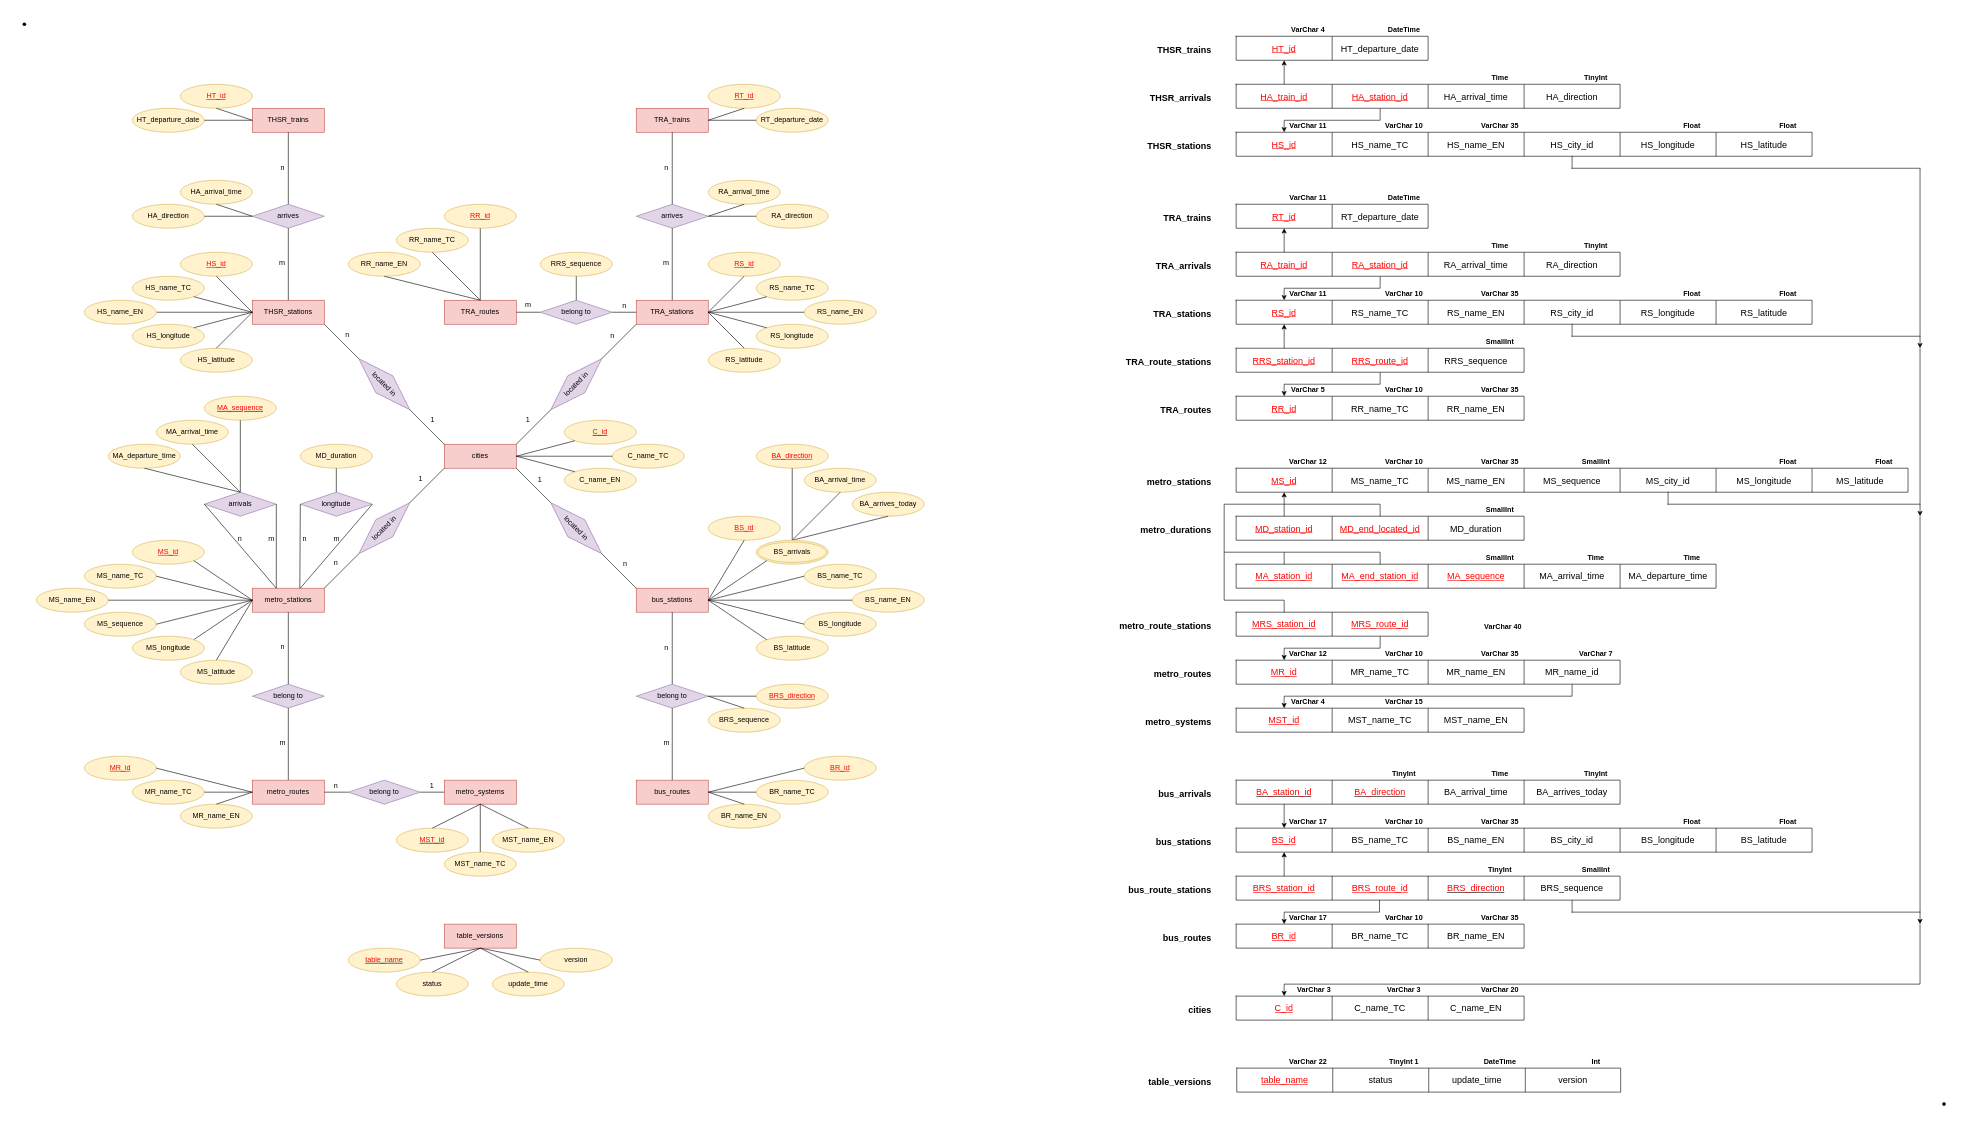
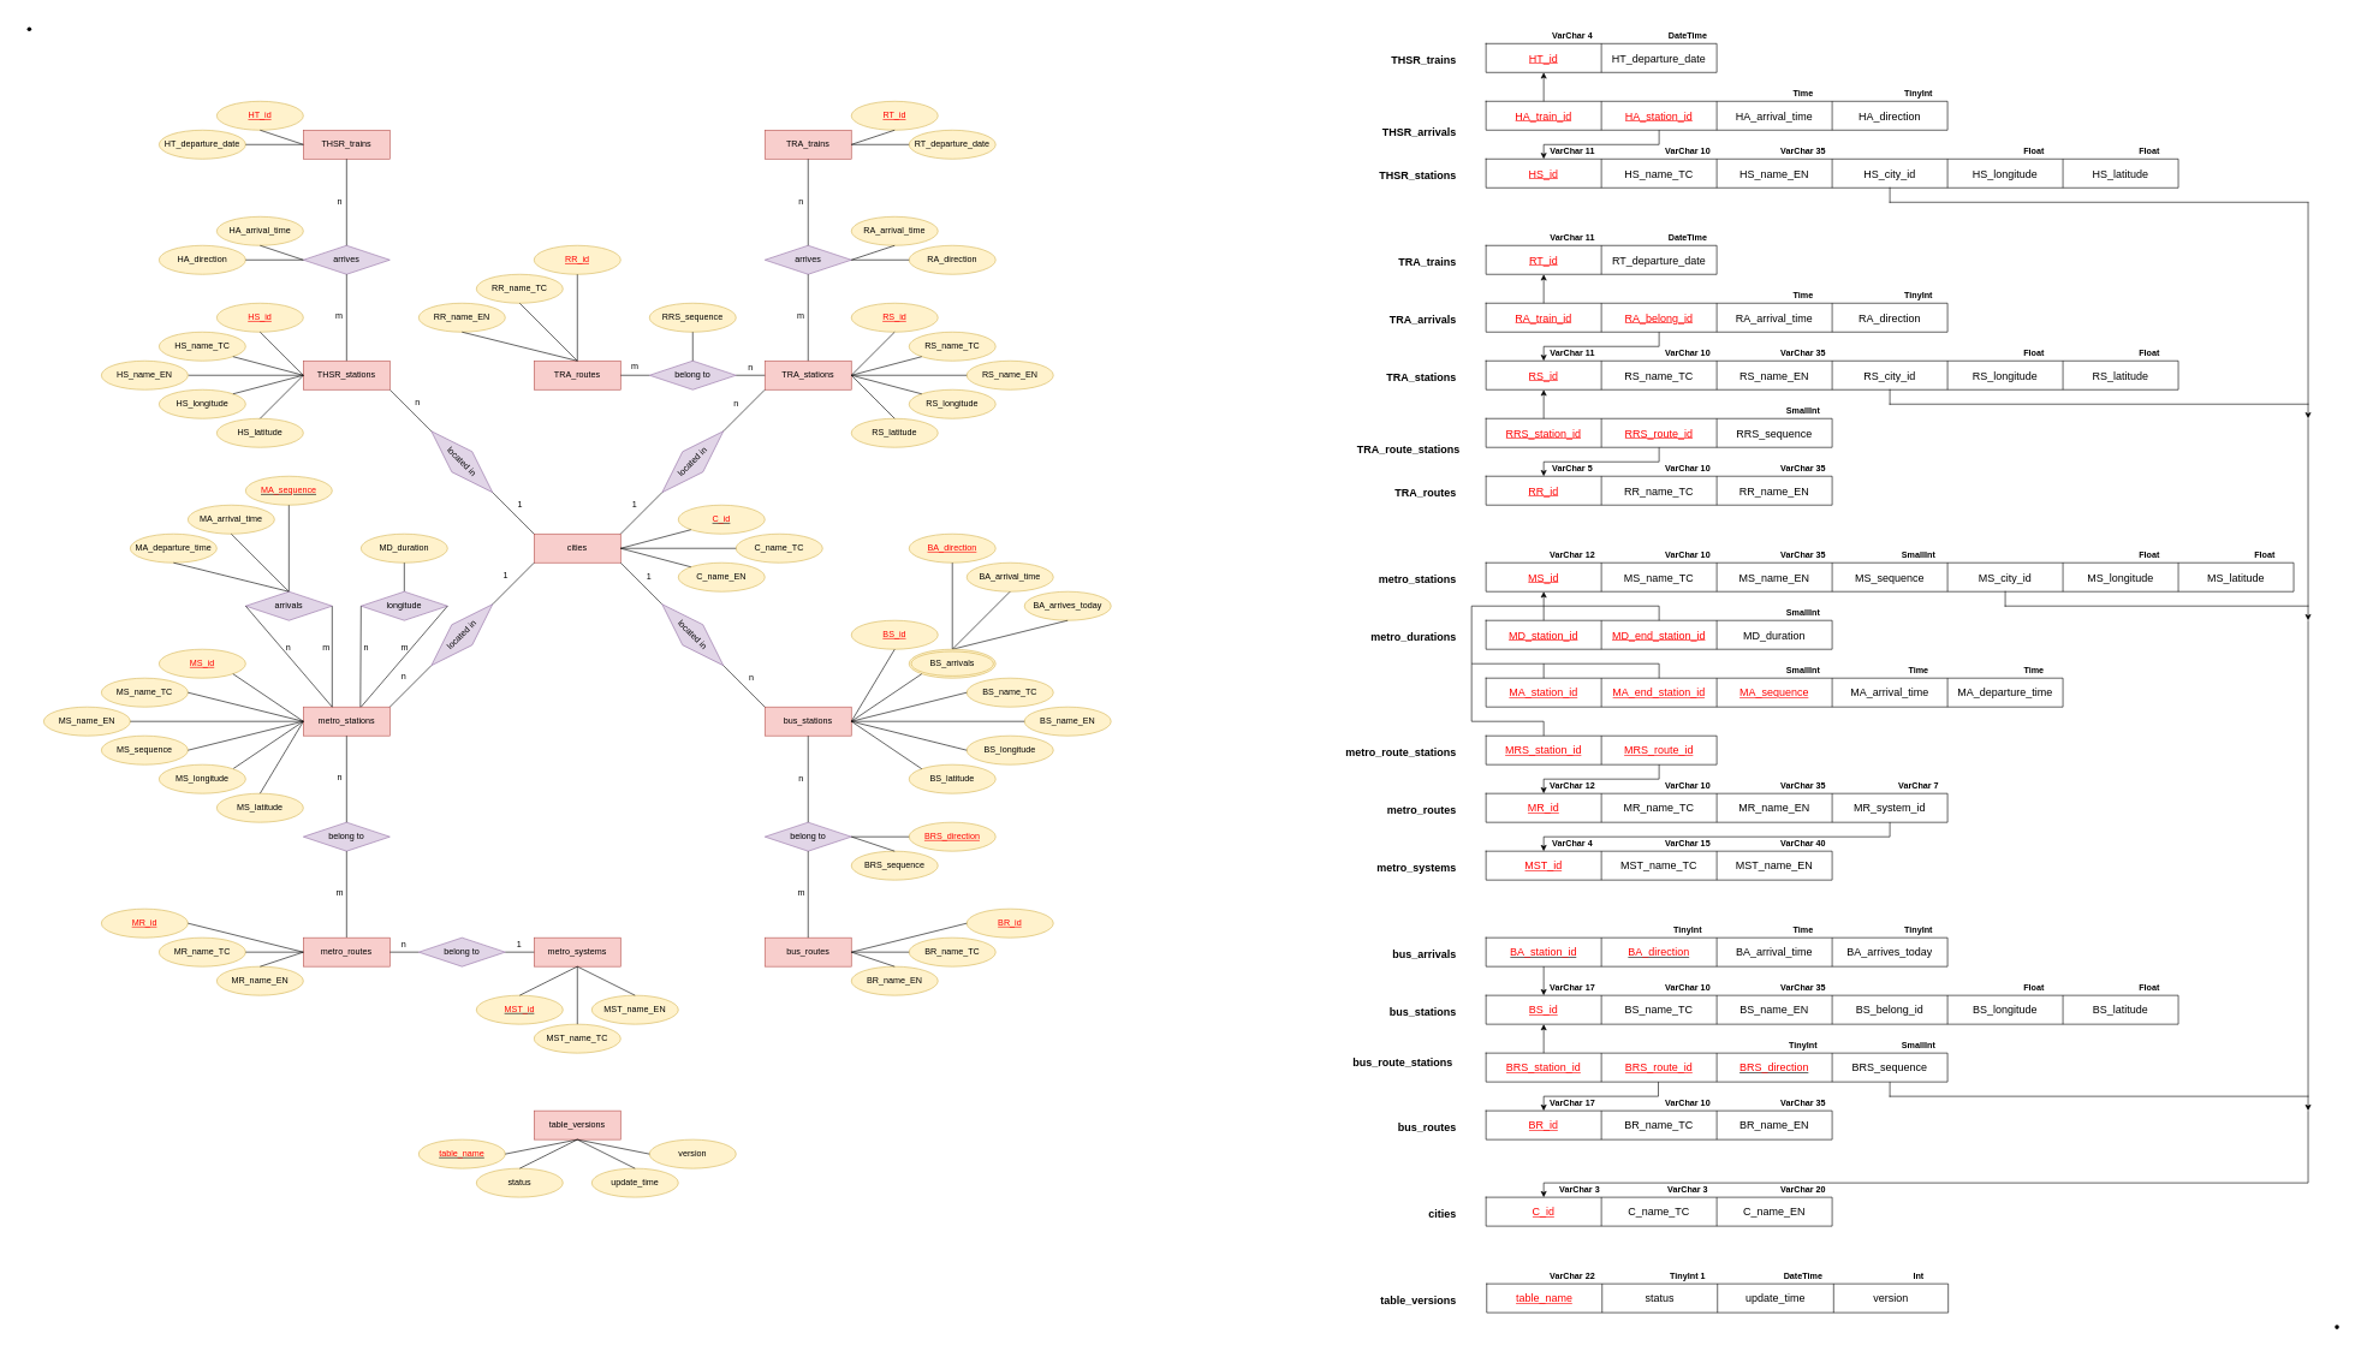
- <mxCell id="359" value="&lt;font style=&quot;font-size: 15px;&quot;&gt;THSR_arrivals&lt;/font&gt;" style="text;strokeColor=none;fillColor=none;html=1;fontSize=24;fontStyle=1;verticalAlign=middle;align=right;" parent="1" vertex="1"><mxGeometry x="1880" y="140" width="140" height="40" as="geometry" /></mxCell>
+ <mxCell id="359" value="&lt;font style=&quot;font-size: 15px;&quot;&gt;THSR_arrivals&lt;/font&gt;" style="text;strokeColor=none;fillColor=none;html=1;fontSize=24;fontStyle=1;verticalAlign=middle;align=right;" parent="1" vertex="1"><mxGeometry x="1880" y="160" width="140" height="40" as="geometry" /></mxCell>
- <mxCell id="79" value="&lt;font color=&quot;#FF0000&quot;&gt;&lt;u&gt;RA_station_id&lt;/u&gt;&lt;/font&gt;" style="shape=partialRectangle;html=1;whiteSpace=wrap;connectable=0;overflow=hidden;fillColor=none;top=0;left=0;bottom=0;right=0;pointerEvents=1;fontSize=15;" parent="77" vertex="1"><mxGeometry x="160" width="160" height="40" as="geometry"><mxRectangle width="160" height="40" as="alternateBounds" /></mxGeometry></mxCell>
+ <mxCell id="79" value="&lt;font color=&quot;#FF0000&quot;&gt;&lt;u&gt;RA_belong_id&lt;/u&gt;&lt;/font&gt;" style="shape=partialRectangle;html=1;whiteSpace=wrap;connectable=0;overflow=hidden;fillColor=none;top=0;left=0;bottom=0;right=0;pointerEvents=1;fontSize=15;" parent="77" vertex="1"><mxGeometry x="160" width="160" height="40" as="geometry"><mxRectangle width="160" height="40" as="alternateBounds" /></mxGeometry></mxCell>
- <mxCell id="180" value="&lt;font style=&quot;font-size: 15px;&quot;&gt;TRA_route_stations&lt;/font&gt;" style="text;strokeColor=none;fillColor=none;html=1;fontSize=24;fontStyle=1;verticalAlign=middle;align=right;" parent="1" vertex="1"><mxGeometry x="1840" y="580" width="180" height="40" as="geometry" /></mxCell>
+ <mxCell id="180" value="&lt;font style=&quot;font-size: 15px;&quot;&gt;TRA_route_stations&lt;/font&gt;" style="text;strokeColor=none;fillColor=none;html=1;fontSize=24;fontStyle=1;verticalAlign=middle;align=right;" parent="1" vertex="1"><mxGeometry x="1845" y="600" width="180" height="40" as="geometry" /></mxCell>
- <mxCell id="97" value="&lt;font color=&quot;#FF0000&quot;&gt;&lt;u&gt;MD_end_located_id&lt;/u&gt;&lt;/font&gt;" style="shape=partialRectangle;html=1;whiteSpace=wrap;connectable=0;overflow=hidden;fillColor=none;top=0;left=0;bottom=0;right=0;pointerEvents=1;fontSize=15;" parent="95" vertex="1"><mxGeometry x="160" width="160" height="40" as="geometry"><mxRectangle width="160" height="40" as="alternateBounds" /></mxGeometry></mxCell>
+ <mxCell id="97" value="&lt;font color=&quot;#FF0000&quot;&gt;&lt;u&gt;MD_end_station_id&lt;/u&gt;&lt;/font&gt;" style="shape=partialRectangle;html=1;whiteSpace=wrap;connectable=0;overflow=hidden;fillColor=none;top=0;left=0;bottom=0;right=0;pointerEvents=1;fontSize=15;" parent="95" vertex="1"><mxGeometry x="160" width="160" height="40" as="geometry"><mxRectangle width="160" height="40" as="alternateBounds" /></mxGeometry></mxCell>
- <mxCell id="296" value="&lt;b&gt;VarChar 40&lt;br&gt;&lt;/b&gt;" style="text;html=1;strokeColor=none;fillColor=none;align=center;verticalAlign=middle;whiteSpace=wrap;rounded=0;fontColor=#000000;" parent="1" vertex="1"><mxGeometry x="2465" y="1035" width="80" height="20" as="geometry" /></mxCell>
+ <mxCell id="296" value="&lt;b&gt;VarChar 40&lt;br&gt;&lt;/b&gt;" style="text;html=1;strokeColor=none;fillColor=none;align=center;verticalAlign=middle;whiteSpace=wrap;rounded=0;fontColor=#000000;" parent="1" vertex="1"><mxGeometry x="2460" y="1160" width="80" height="20" as="geometry" /></mxCell>
- <mxCell id="127" value="MR_name_id" style="shape=partialRectangle;html=1;whiteSpace=wrap;connectable=0;overflow=hidden;fillColor=none;top=0;left=0;bottom=0;right=0;pointerEvents=1;fontSize=15;" parent="123" vertex="1"><mxGeometry x="480" width="160" height="40" as="geometry"><mxRectangle width="160" height="40" as="alternateBounds" /></mxGeometry></mxCell>
+ <mxCell id="127" value="MR_system_id" style="shape=partialRectangle;html=1;whiteSpace=wrap;connectable=0;overflow=hidden;fillColor=none;top=0;left=0;bottom=0;right=0;pointerEvents=1;fontSize=15;" parent="123" vertex="1"><mxGeometry x="480" width="160" height="40" as="geometry"><mxRectangle width="160" height="40" as="alternateBounds" /></mxGeometry></mxCell>
- <mxCell id="134" value="BS_city_id" style="shape=partialRectangle;html=1;whiteSpace=wrap;connectable=0;overflow=hidden;fillColor=none;top=0;left=0;bottom=0;right=0;pointerEvents=1;fontSize=15;" parent="130" vertex="1"><mxGeometry x="480" width="160" height="40" as="geometry"><mxRectangle width="160" height="40" as="alternateBounds" /></mxGeometry></mxCell>
+ <mxCell id="134" value="BS_belong_id" style="shape=partialRectangle;html=1;whiteSpace=wrap;connectable=0;overflow=hidden;fillColor=none;top=0;left=0;bottom=0;right=0;pointerEvents=1;fontSize=15;" parent="130" vertex="1"><mxGeometry x="480" width="160" height="40" as="geometry"><mxRectangle width="160" height="40" as="alternateBounds" /></mxGeometry></mxCell>
- <mxCell id="151" value="&lt;font style=&quot;font-size: 15px;&quot;&gt;bus_route_stations&lt;/font&gt;" style="text;strokeColor=none;fillColor=none;html=1;fontSize=24;fontStyle=1;verticalAlign=middle;align=right;" parent="1" vertex="1"><mxGeometry x="1860" y="1460" width="160" height="40" as="geometry" /></mxCell>
+ <mxCell id="151" value="&lt;font style=&quot;font-size: 15px;&quot;&gt;bus_route_stations&lt;/font&gt;" style="text;strokeColor=none;fillColor=none;html=1;fontSize=24;fontStyle=1;verticalAlign=middle;align=right;" parent="1" vertex="1"><mxGeometry x="1855" y="1450" width="160" height="40" as="geometry" /></mxCell>
